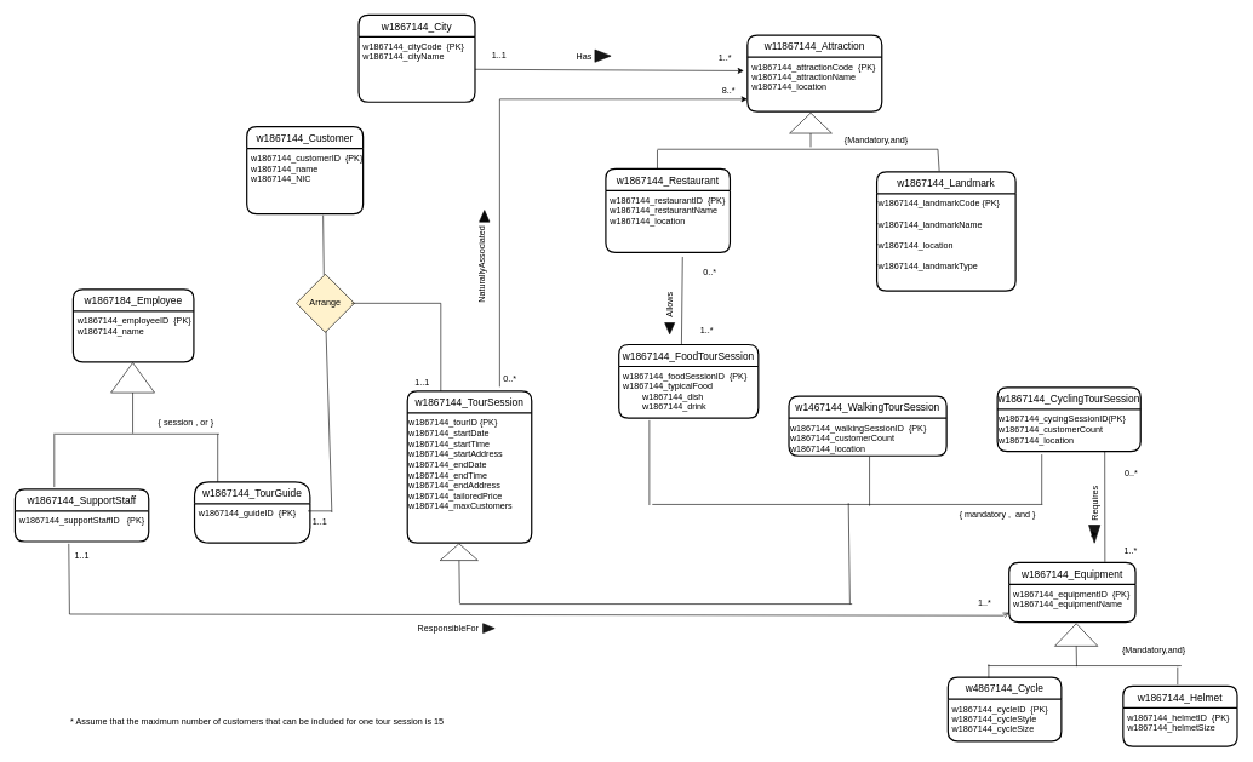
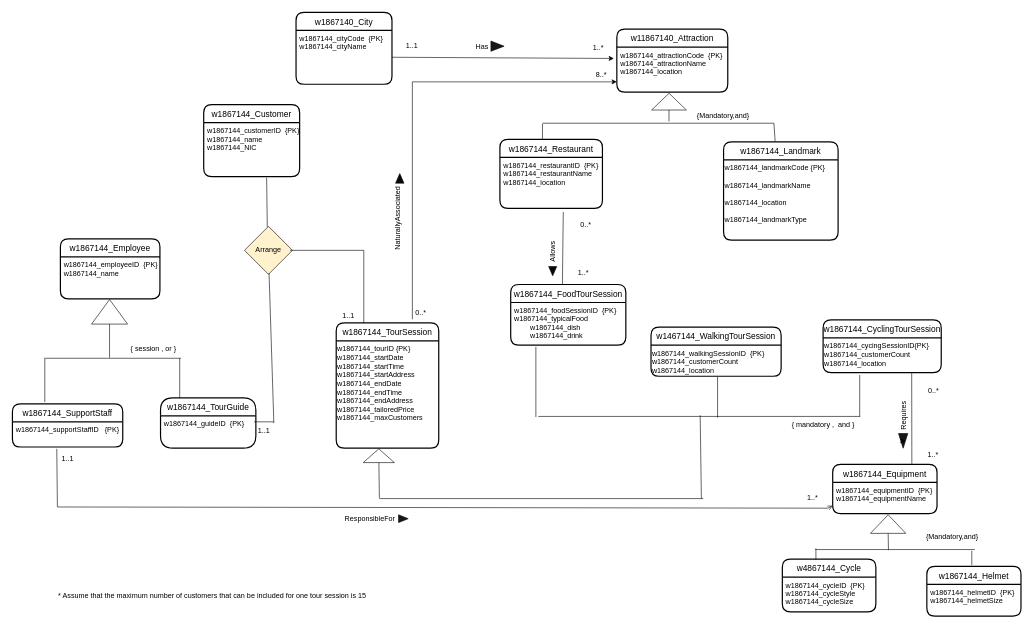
- <mxCell id="32" value="w1867144_City" style="swimlane;childLayout=stackLayout;horizontal=1;startSize=30;horizontalStack=0;rounded=1;fontSize=14;fontStyle=0;strokeWidth=2;resizeParent=0;resizeLast=1;shadow=0;dashed=0;align=center;" parent="1" vertex="1"><mxGeometry x="493" y="20" width="160" height="120" as="geometry" /></mxCell>
+ <mxCell id="32" value="w1867140_City" style="swimlane;childLayout=stackLayout;horizontal=1;startSize=30;horizontalStack=0;rounded=1;fontSize=14;fontStyle=0;strokeWidth=2;resizeParent=0;resizeLast=1;shadow=0;dashed=0;align=center;" parent="1" vertex="1"><mxGeometry x="493" y="20" width="160" height="120" as="geometry" /></mxCell>
- <mxCell id="30" value="w11867144_Attraction" style="swimlane;childLayout=stackLayout;horizontal=1;startSize=30;horizontalStack=0;rounded=1;fontSize=14;fontStyle=0;strokeWidth=2;resizeParent=0;resizeLast=1;shadow=0;dashed=0;align=center;" parent="1" vertex="1"><mxGeometry x="1028" y="48" width="185" height="105" as="geometry" /></mxCell>
+ <mxCell id="30" value="w11867140_Attraction" style="swimlane;childLayout=stackLayout;horizontal=1;startSize=30;horizontalStack=0;rounded=1;fontSize=14;fontStyle=0;strokeWidth=2;resizeParent=0;resizeLast=1;shadow=0;dashed=0;align=center;" parent="1" vertex="1"><mxGeometry x="1028" y="48" width="185" height="105" as="geometry" /></mxCell>
- <mxCell id="34" value="w1867184_Employee" style="swimlane;childLayout=stackLayout;horizontal=1;startSize=30;horizontalStack=0;rounded=1;fontSize=14;fontStyle=0;strokeWidth=2;resizeParent=0;resizeLast=1;shadow=0;dashed=0;align=center;" parent="1" vertex="1"><mxGeometry x="100" y="398" width="166" height="100" as="geometry" /></mxCell>
+ <mxCell id="34" value="w1867144_Employee" style="swimlane;childLayout=stackLayout;horizontal=1;startSize=30;horizontalStack=0;rounded=1;fontSize=14;fontStyle=0;strokeWidth=2;resizeParent=0;resizeLast=1;shadow=0;dashed=0;align=center;" parent="1" vertex="1"><mxGeometry x="100" y="398" width="166" height="100" as="geometry" /></mxCell>
